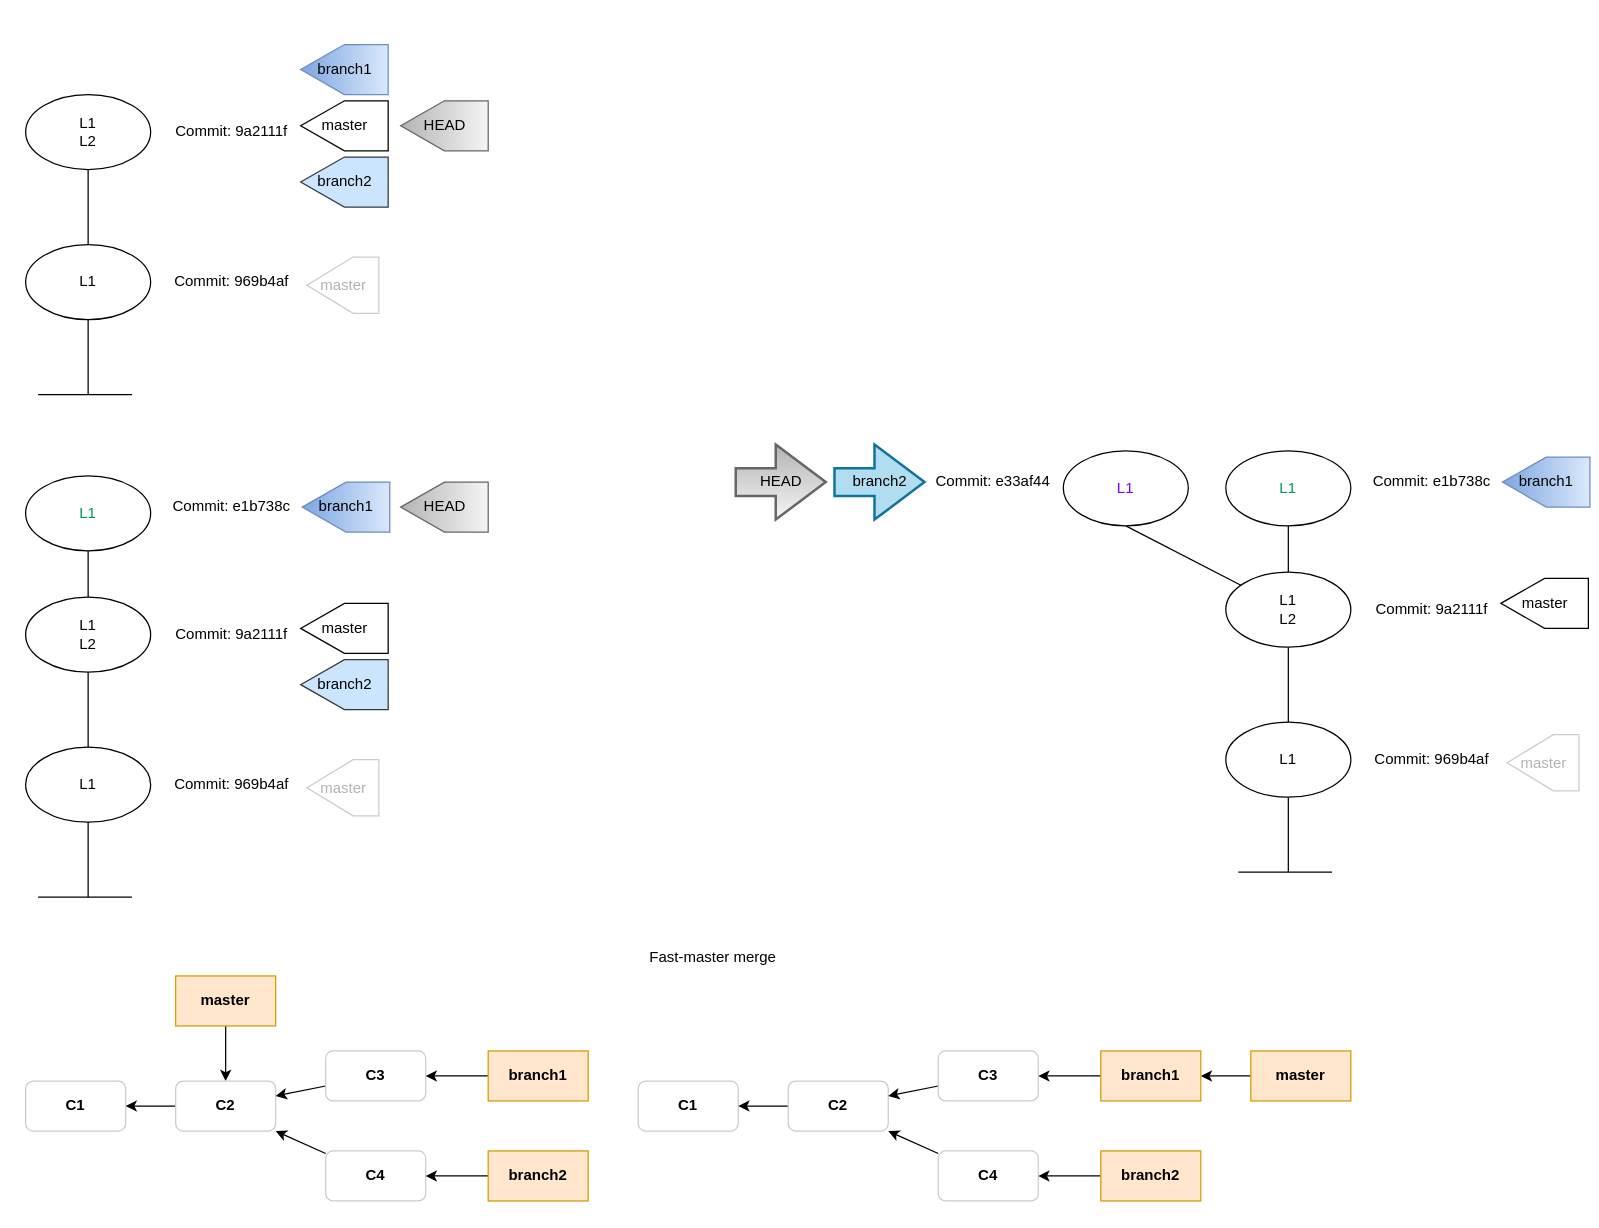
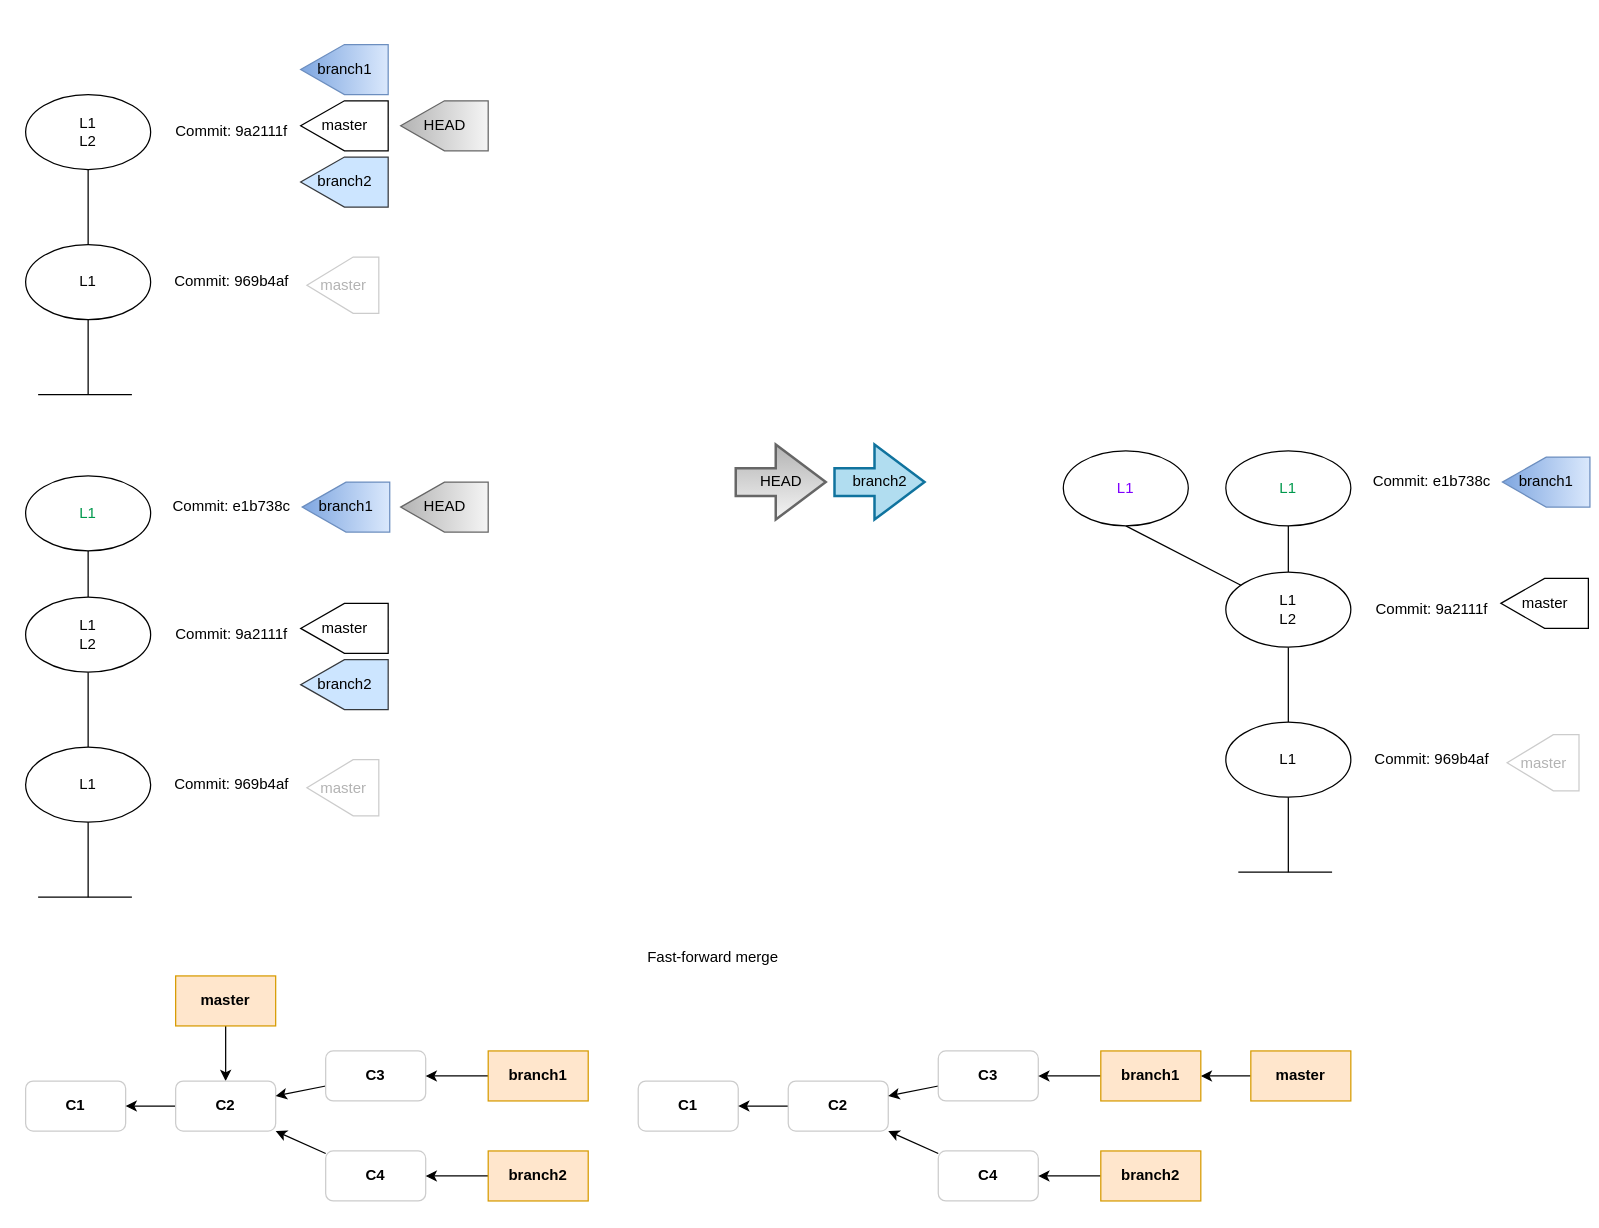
- <mxCell id="44" value="Commit:&amp;nbsp;e33af44" style="text;html=1;strokeColor=none;fillColor=none;align=center;verticalAlign=middle;whiteSpace=wrap;rounded=0;" vertex="1" parent="1"><mxGeometry x="739" y="370" width="110" height="30" as="geometry" /></mxCell>
- <mxCell id="73" value="Fast-master merge" style="text;html=1;strokeColor=none;fillColor=none;align=center;verticalAlign=middle;whiteSpace=wrap;rounded=0;labelBackgroundColor=none;labelBorderColor=none;fontColor=#000000;" vertex="1" parent="1"><mxGeometry x="510" y="750" width="120" height="30" as="geometry" /></mxCell>
+ <mxCell id="73" value="Fast-forward merge" style="text;html=1;strokeColor=none;fillColor=none;align=center;verticalAlign=middle;whiteSpace=wrap;rounded=0;labelBackgroundColor=none;labelBorderColor=none;fontColor=#000000;" vertex="1" parent="1"><mxGeometry x="510" y="750" width="120" height="30" as="geometry" /></mxCell>
